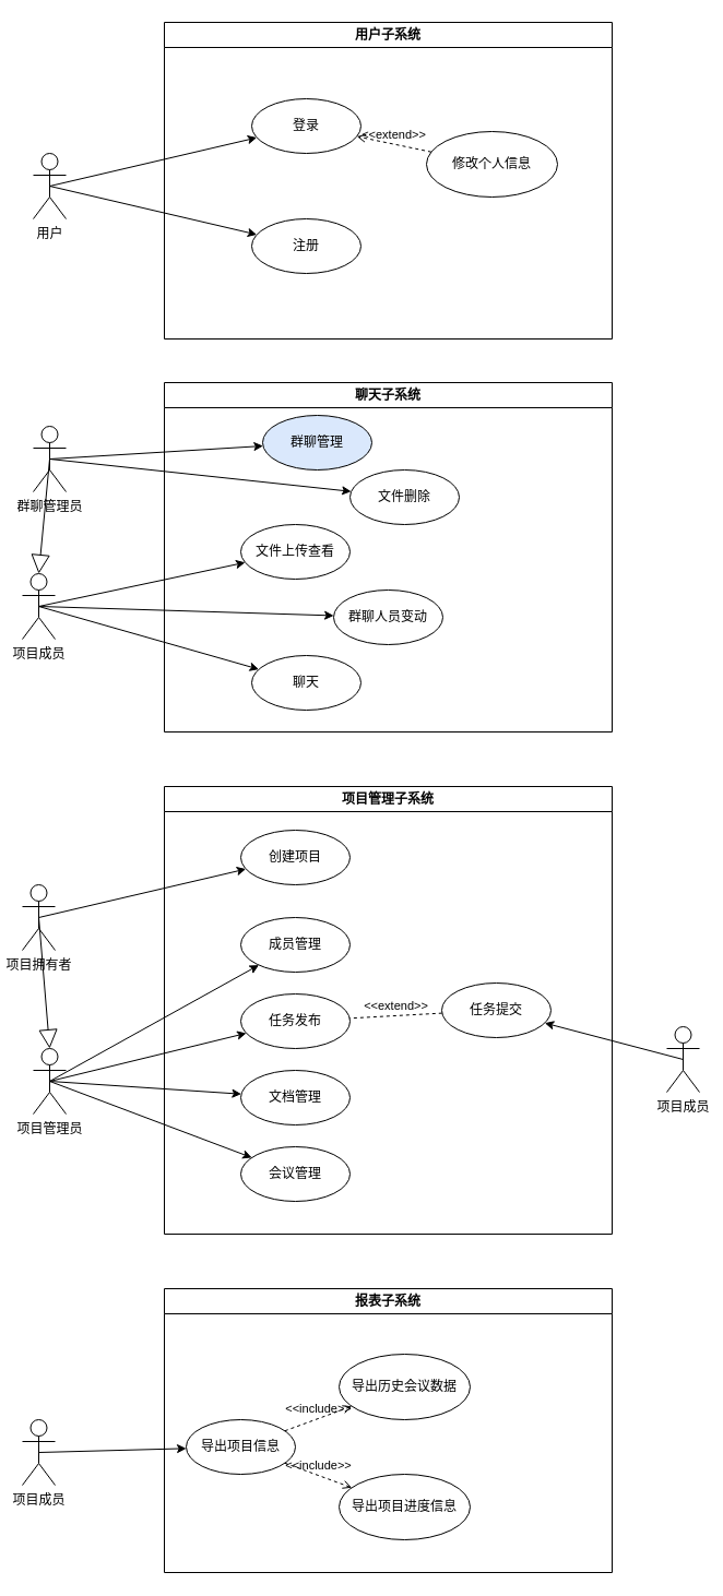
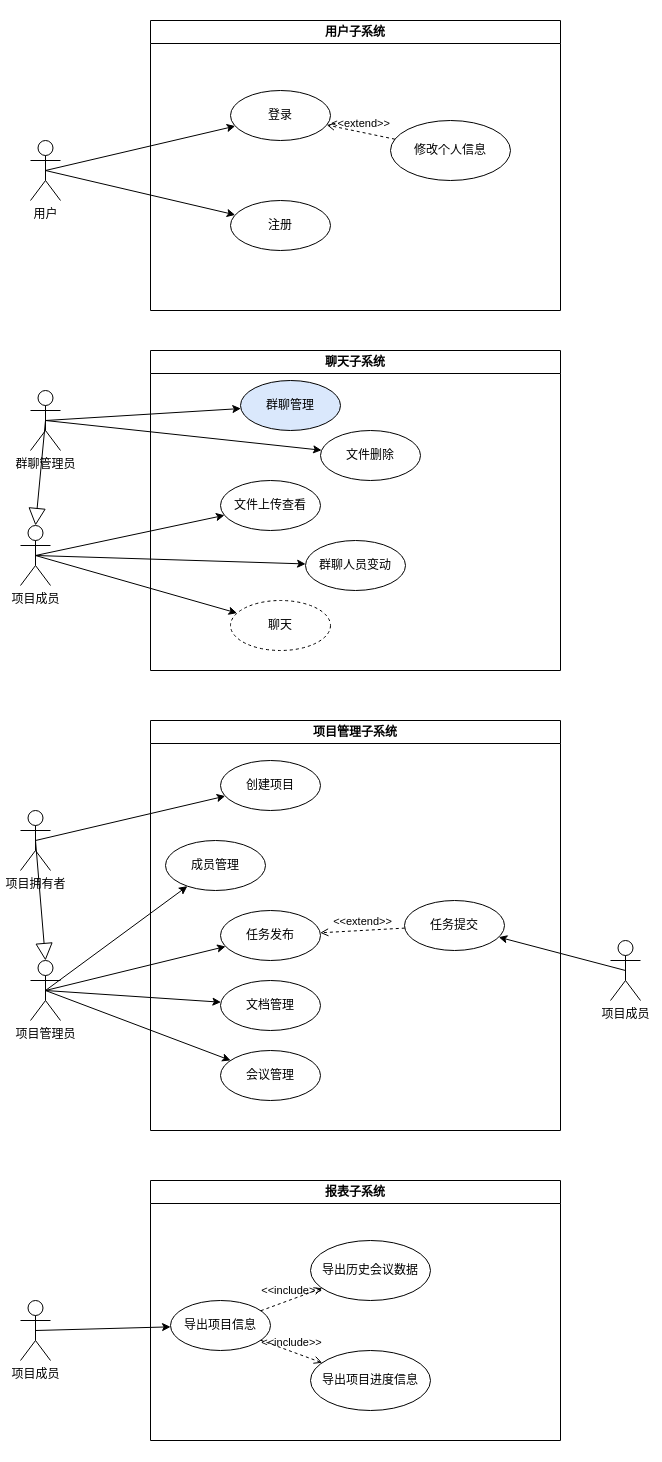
- <mxCell id="11" value="聊天" style="ellipse;whiteSpace=wrap;html=1;" vertex="1" parent="7"><mxGeometry x="80" y="250" width="100" height="50" as="geometry" /></mxCell>
+ <mxCell id="11" value="聊天" style="ellipse;whiteSpace=wrap;html=1;dashed=1;" vertex="1" parent="7"><mxGeometry x="80" y="250" width="100" height="50" as="geometry" /></mxCell>
- <mxCell id="25" value="成员管理" style="ellipse;whiteSpace=wrap;html=1;" vertex="1" parent="21"><mxGeometry x="70" y="120" width="100" height="50" as="geometry" /></mxCell>
+ <mxCell id="25" value="成员管理" style="ellipse;whiteSpace=wrap;html=1;" vertex="1" parent="21"><mxGeometry x="15" y="120" width="100" height="50" as="geometry" /></mxCell>
- <mxCell id="28" value="&amp;lt;&amp;lt;extend&amp;gt;&amp;gt;" style="html=1;verticalAlign=bottom;labelBackgroundColor=none;endArrow=none;endFill=0;dashed=1;strokeWidth=1;endSize=6;" edge="1" parent="21" source="24" target="23"><mxGeometry width="160" relative="1" as="geometry"><mxPoint x="190" y="260" as="sourcePoint" /><mxPoint x="350" y="260" as="targetPoint" /></mxGeometry></mxCell>
+ <mxCell id="28" value="&amp;lt;&amp;lt;extend&amp;gt;&amp;gt;" style="html=1;verticalAlign=bottom;labelBackgroundColor=none;endArrow=open;endFill=0;dashed=1;strokeWidth=1;endSize=6;" edge="1" parent="21" source="24" target="23"><mxGeometry width="160" relative="1" as="geometry"><mxPoint x="190" y="260" as="sourcePoint" /><mxPoint x="350" y="260" as="targetPoint" /></mxGeometry></mxCell>
